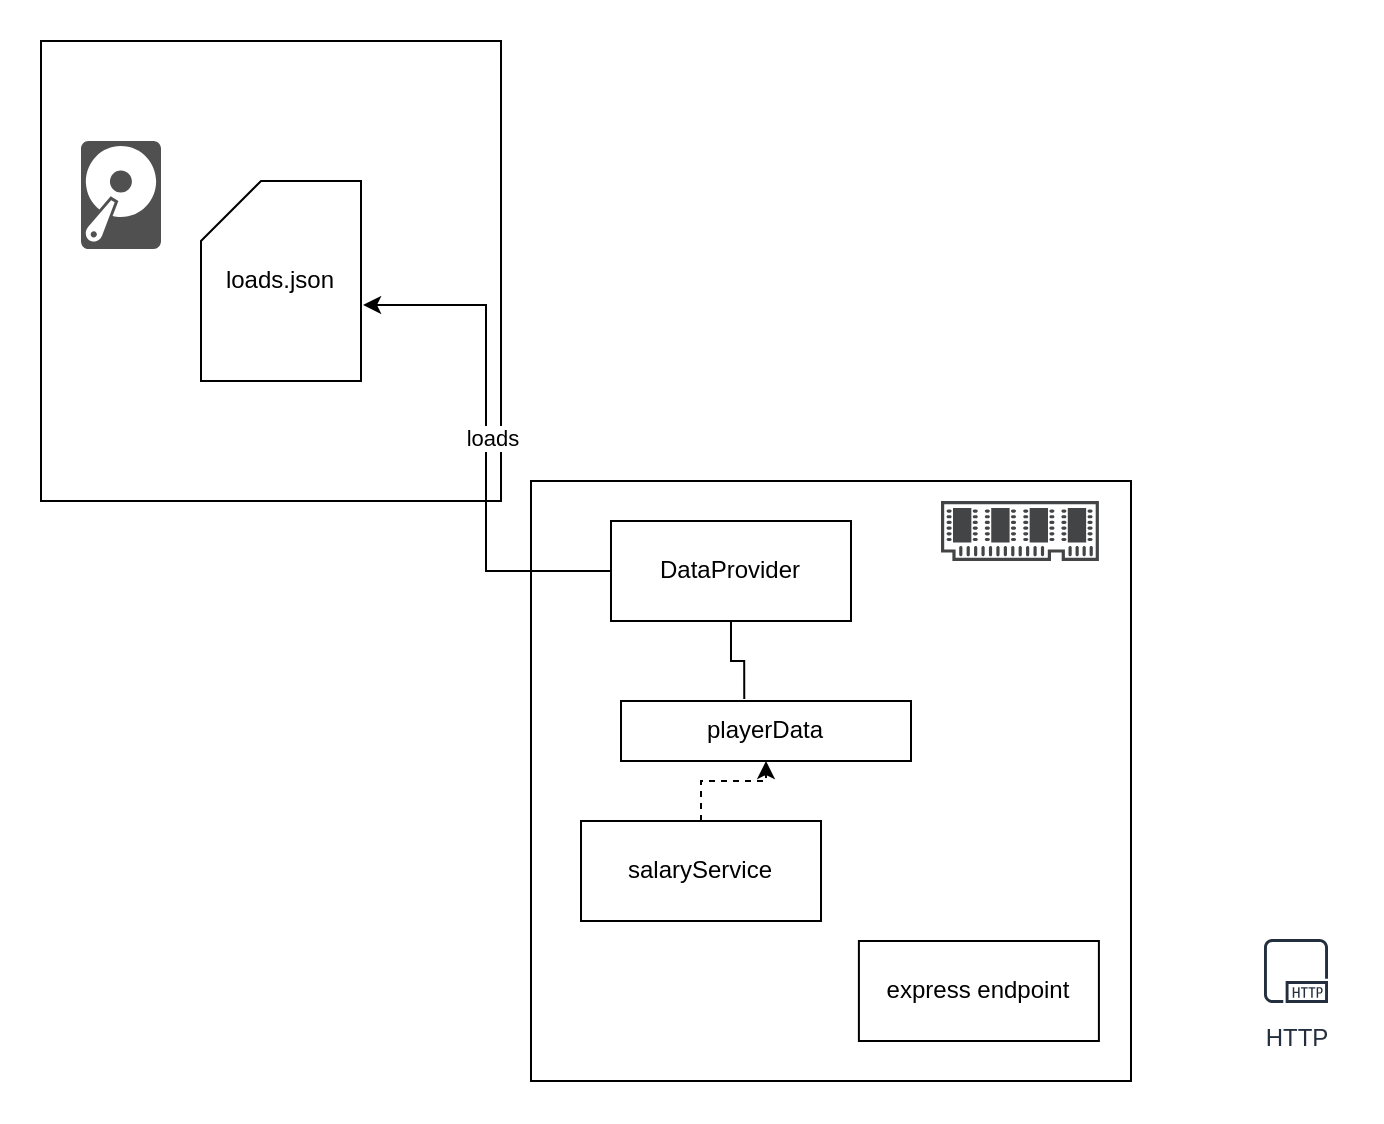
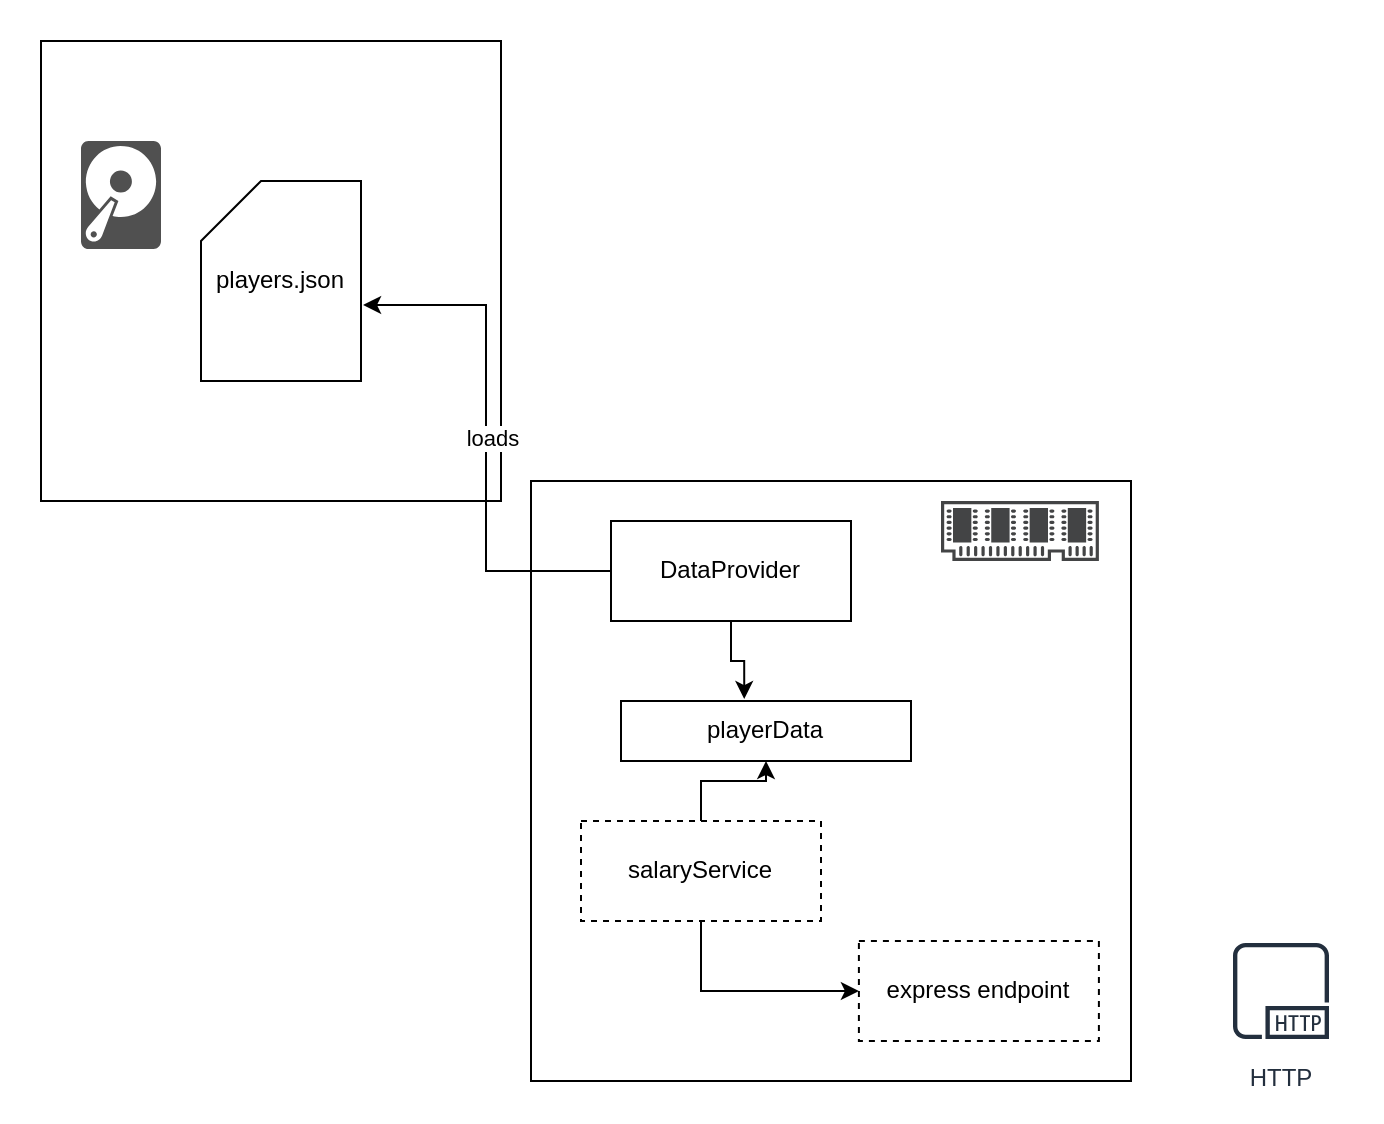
- <mxCell id="4" value="loads.json" style="shape=card;whiteSpace=wrap;html=1;" parent="1" vertex="1"><mxGeometry x="100" y="90" width="80" height="100" as="geometry" /></mxCell>
+ <mxCell id="4" value="players.json" style="shape=card;whiteSpace=wrap;html=1;" parent="1" vertex="1"><mxGeometry x="100" y="90" width="80" height="100" as="geometry" /></mxCell>
- <mxCell id="5" style="edgeStyle=orthogonalEdgeStyle;rounded=0;orthogonalLoop=1;jettySize=auto;html=1;entryX=0.425;entryY=-0.033;entryDx=0;entryDy=0;entryPerimeter=0;endArrow=none;" parent="1" source="6" target="12" edge="1"><mxGeometry relative="1" as="geometry"><mxPoint x="340" y="340" as="targetPoint" /></mxGeometry></mxCell>
+ <mxCell id="5" style="edgeStyle=orthogonalEdgeStyle;rounded=0;orthogonalLoop=1;jettySize=auto;html=1;entryX=0.425;entryY=-0.033;entryDx=0;entryDy=0;entryPerimeter=0;" parent="1" source="6" target="12" edge="1"><mxGeometry relative="1" as="geometry"><mxPoint x="340" y="340" as="targetPoint" /></mxGeometry></mxCell>
- <mxCell id="9" style="edgeStyle=orthogonalEdgeStyle;rounded=0;orthogonalLoop=1;jettySize=auto;html=1;dashed=1;" parent="1" source="11" target="12" edge="1"><mxGeometry relative="1" as="geometry" /></mxCell>
+ <mxCell id="9" style="edgeStyle=orthogonalEdgeStyle;rounded=0;orthogonalLoop=1;jettySize=auto;html=1;" parent="1" source="11" target="12" edge="1"><mxGeometry relative="1" as="geometry" /></mxCell>
- <mxCell id="11" value="salaryService" style="rounded=0;whiteSpace=wrap;html=1;" parent="1" vertex="1"><mxGeometry x="290" y="410" width="120" height="50" as="geometry" /></mxCell>
+ <mxCell id="11" value="salaryService" style="rounded=0;whiteSpace=wrap;html=1;dashed=1;" parent="1" vertex="1"><mxGeometry x="290" y="410" width="120" height="50" as="geometry" /></mxCell>
- <mxCell id="16" value="HTTP" style="sketch=0;outlineConnect=0;fontColor=#232F3E;gradientColor=none;strokeColor=#232F3E;fillColor=#ffffff;dashed=0;verticalLabelPosition=bottom;verticalAlign=top;align=center;html=1;fontSize=12;fontStyle=0;aspect=fixed;shape=mxgraph.aws4.resourceIcon;resIcon=mxgraph.aws4.http_protocol;" parent="1" vertex="1"><mxGeometry x="610" y="465" width="75" height="40" as="geometry" /></mxCell>
+ <mxCell id="16" value="HTTP" style="sketch=0;outlineConnect=0;fontColor=#232F3E;gradientColor=none;strokeColor=#232F3E;fillColor=#ffffff;dashed=0;verticalLabelPosition=bottom;verticalAlign=top;align=center;html=1;fontSize=12;fontStyle=0;aspect=fixed;shape=mxgraph.aws4.resourceIcon;resIcon=mxgraph.aws4.http_protocol;" parent="1" vertex="1"><mxGeometry x="610" y="465" width="60" height="60" as="geometry" /></mxCell>
+ <mxCell id="10" style="edgeStyle=orthogonalEdgeStyle;rounded=0;orthogonalLoop=1;jettySize=auto;html=1;exitX=0.5;exitY=1;exitDx=0;exitDy=0;entryX=0;entryY=0.5;entryDx=0;entryDy=0;" parent="1" source="11" target="15" edge="1"><mxGeometry relative="1" as="geometry" /></mxCell>
- <mxCell id="15" value="express endpoint" style="rounded=0;whiteSpace=wrap;html=1;" parent="1" vertex="1"><mxGeometry x="428.95" y="470" width="120" height="50" as="geometry" /></mxCell>
+ <mxCell id="15" value="express endpoint" style="rounded=0;whiteSpace=wrap;html=1;dashed=1;" parent="1" vertex="1"><mxGeometry x="428.95" y="470" width="120" height="50" as="geometry" /></mxCell>
